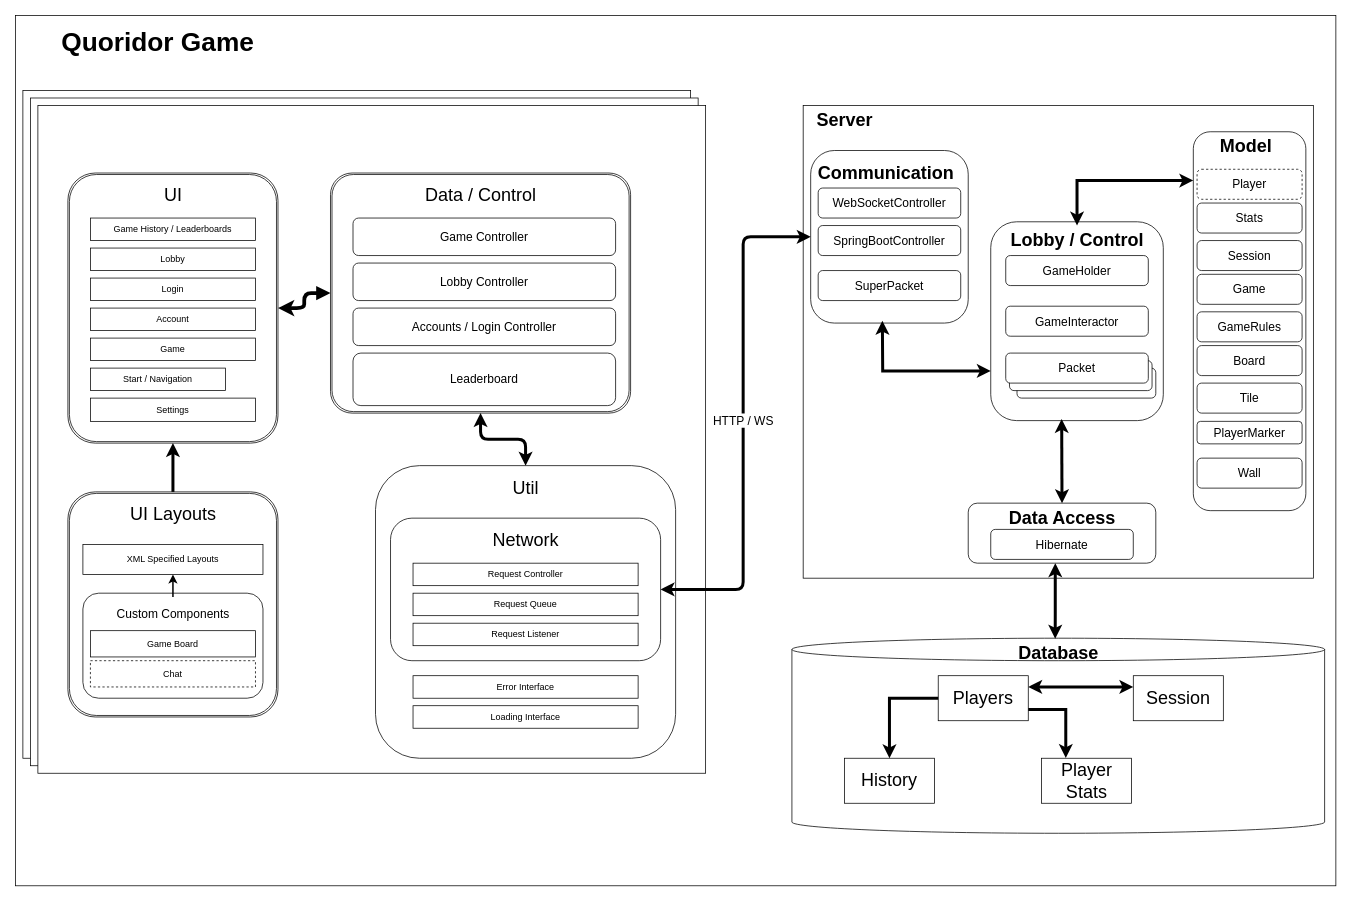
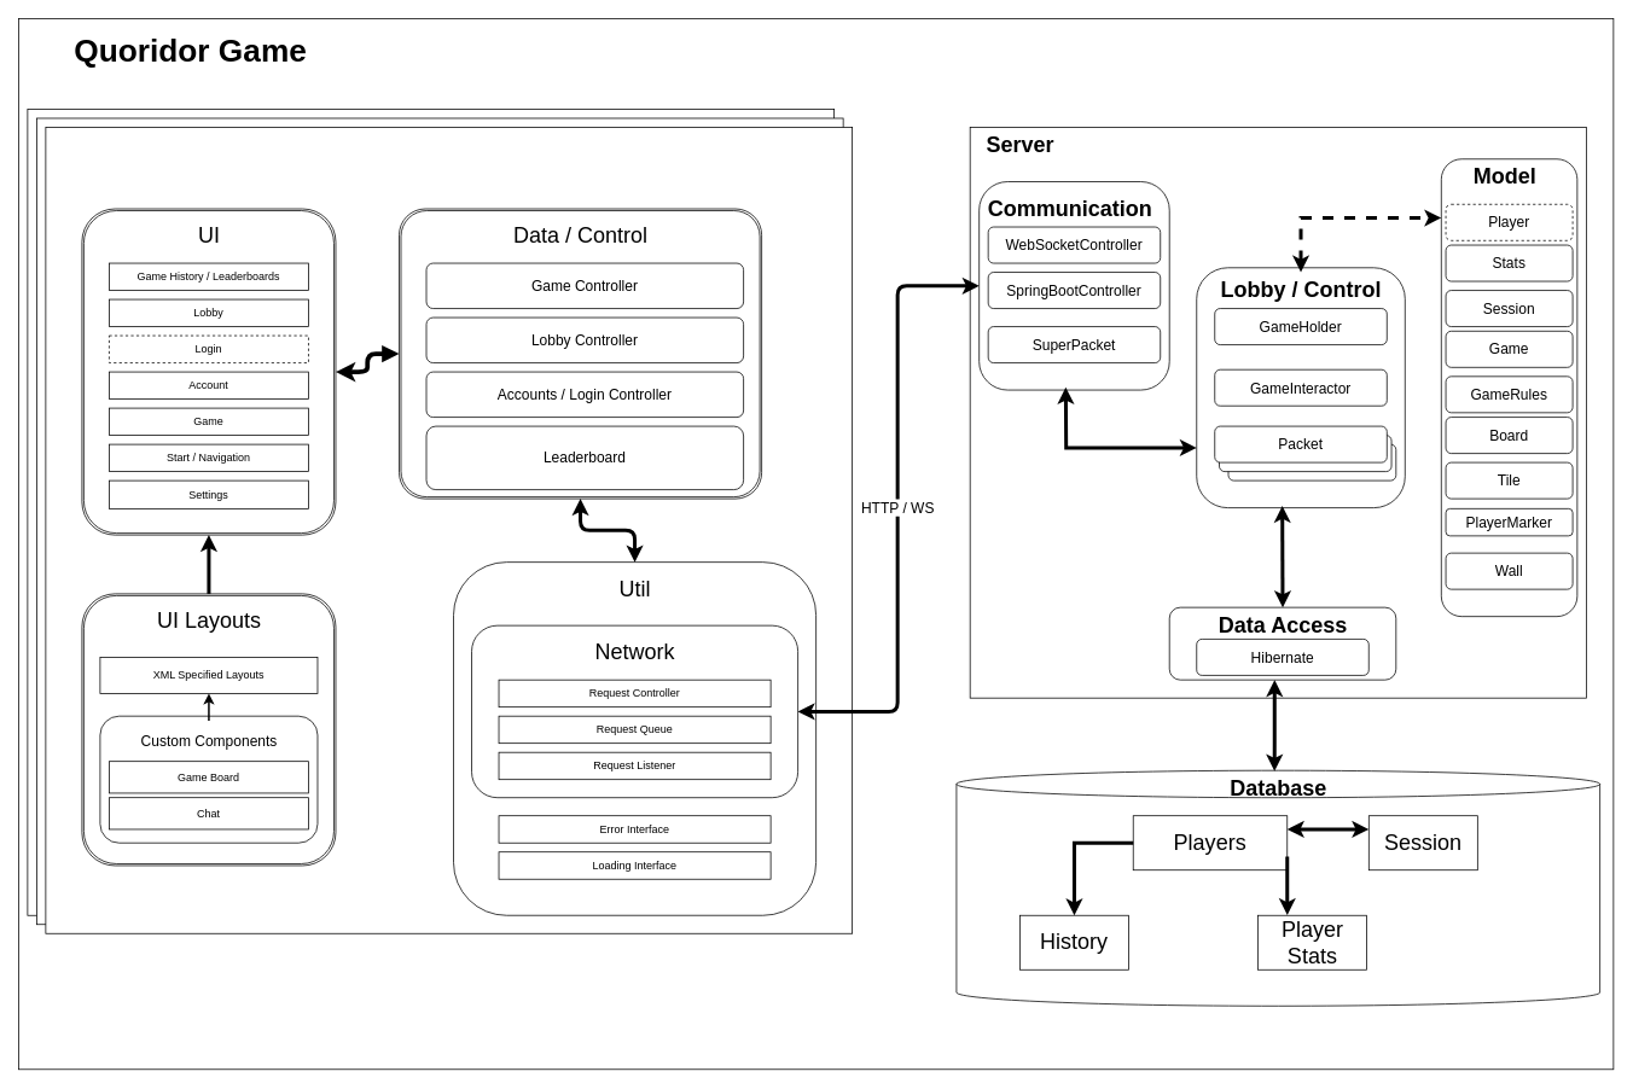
- <mxCell id="80" value="" style="endArrow=classic;startArrow=classic;html=1;rounded=0;entryX=-0.036;entryY=0.375;entryDx=0;entryDy=0;exitX=0.5;exitY=0;exitDx=0;exitDy=0;strokeWidth=4;entryPerimeter=0;" edge="1" parent="1" source="61" target="72"><mxGeometry width="50" height="50" relative="1" as="geometry"><mxPoint x="1196" y="447" as="sourcePoint" /><mxPoint x="1340" y="514" as="targetPoint" /><Array as="points"><mxPoint x="1435" y="240" /></Array></mxGeometry></mxCell>
+ <mxCell id="80" value="" style="endArrow=classic;startArrow=classic;html=1;rounded=0;entryX=-0.036;entryY=0.375;entryDx=0;entryDy=0;exitX=0.5;exitY=0;exitDx=0;exitDy=0;strokeWidth=4;entryPerimeter=0;dashed=1;" edge="1" parent="1" source="61" target="72"><mxGeometry width="50" height="50" relative="1" as="geometry"><mxPoint x="1196" y="447" as="sourcePoint" /><mxPoint x="1340" y="514" as="targetPoint" /><Array as="points"><mxPoint x="1435" y="240" /></Array></mxGeometry></mxCell>
- <mxCell id="13" value="Login" style="rounded=0;whiteSpace=wrap;html=1;" parent="1" vertex="1"><mxGeometry x="120" y="370" width="220" height="30" as="geometry" /></mxCell>
+ <mxCell id="13" value="Login" style="rounded=0;whiteSpace=wrap;html=1;dashed=1;" parent="1" vertex="1"><mxGeometry x="120" y="370" width="220" height="30" as="geometry" /></mxCell>
- <mxCell id="16" value="Start / Navigation" style="rounded=0;whiteSpace=wrap;html=1;" parent="1" vertex="1"><mxGeometry x="120" y="490" width="180" height="30" as="geometry" /></mxCell>
+ <mxCell id="16" value="Start / Navigation" style="rounded=0;whiteSpace=wrap;html=1;" parent="1" vertex="1"><mxGeometry x="120" y="490" width="220" height="30" as="geometry" /></mxCell>
- <mxCell id="44" value="Chat" style="rounded=0;whiteSpace=wrap;html=1;dashed=1;" parent="1" vertex="1"><mxGeometry x="120" y="880" width="220" height="35" as="geometry" /></mxCell>
+ <mxCell id="44" value="Chat" style="rounded=0;whiteSpace=wrap;html=1;" parent="1" vertex="1"><mxGeometry x="120" y="880" width="220" height="35" as="geometry" /></mxCell>
- <mxCell id="46" value="&lt;font style=&quot;font-size: 24px;&quot;&gt;Players&lt;/font&gt;" style="rounded=0;whiteSpace=wrap;html=1;" parent="1" vertex="1"><mxGeometry x="1250" y="900" width="120" height="60" as="geometry" /></mxCell>
+ <mxCell id="46" value="&lt;font style=&quot;font-size: 24px;&quot;&gt;Players&lt;/font&gt;" style="rounded=0;whiteSpace=wrap;html=1;" parent="1" vertex="1"><mxGeometry x="1250" y="900" width="170" height="60" as="geometry" /></mxCell>
